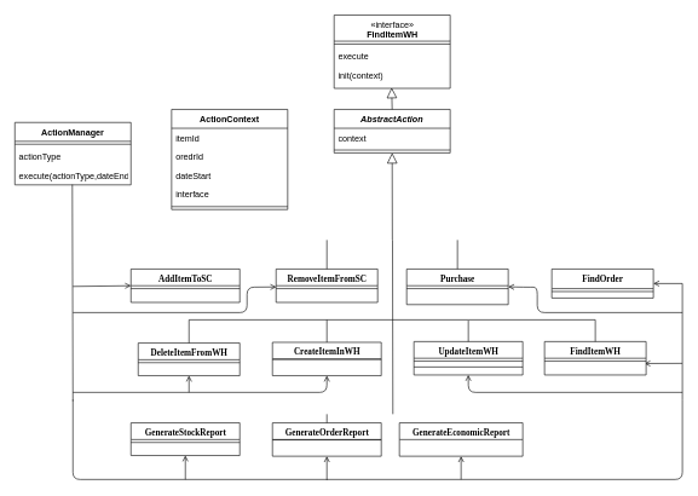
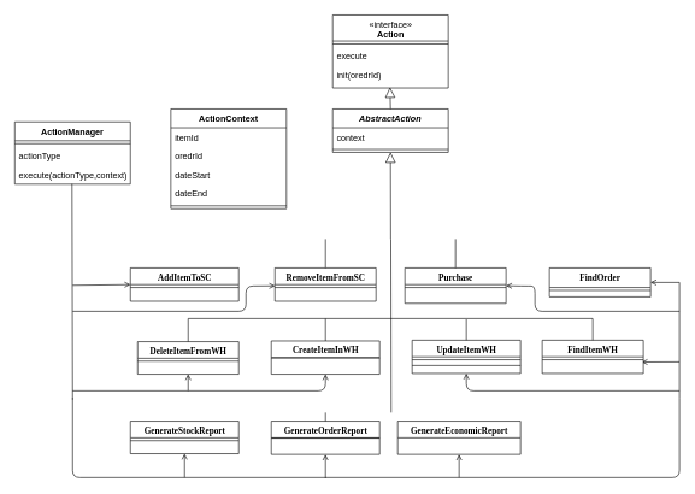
- <mxCell id="22" value="&lt;span style=&quot;font-family: helvetica; font-weight: 400;&quot;&gt;«interface»&lt;/span&gt;&lt;br style=&quot;font-family: helvetica; font-weight: 400;&quot;&gt;&lt;div style=&quot;&quot;&gt;&lt;span&gt;&lt;font face=&quot;Helvetica&quot;&gt;FindItemWH&lt;/font&gt;&lt;/span&gt;&lt;/div&gt;" style="swimlane;html=1;fontStyle=1;align=center;verticalAlign=top;childLayout=stackLayout;horizontal=1;startSize=36;horizontalStack=0;resizeParent=1;resizeLast=0;collapsible=1;marginBottom=0;swimlaneFillColor=#ffffff;rounded=0;shadow=0;comic=0;labelBackgroundColor=none;strokeWidth=1;fillColor=none;fontFamily=Verdana;fontSize=12" parent="1" vertex="1"><mxGeometry x="460" y="20" width="160" height="101" as="geometry" /></mxCell>
+ <mxCell id="22" value="&lt;span style=&quot;font-family: helvetica; font-weight: 400;&quot;&gt;«interface»&lt;/span&gt;&lt;br style=&quot;font-family: helvetica; font-weight: 400;&quot;&gt;&lt;div style=&quot;&quot;&gt;&lt;span&gt;&lt;font face=&quot;Helvetica&quot;&gt;Action&lt;/font&gt;&lt;/span&gt;&lt;/div&gt;" style="swimlane;html=1;fontStyle=1;align=center;verticalAlign=top;childLayout=stackLayout;horizontal=1;startSize=36;horizontalStack=0;resizeParent=1;resizeLast=0;collapsible=1;marginBottom=0;swimlaneFillColor=#ffffff;rounded=0;shadow=0;comic=0;labelBackgroundColor=none;strokeWidth=1;fillColor=none;fontFamily=Verdana;fontSize=12" parent="1" vertex="1"><mxGeometry x="460" y="20" width="160" height="101" as="geometry" /></mxCell>
- <mxCell id="25" value="init(context)" style="text;html=1;strokeColor=none;fillColor=none;align=left;verticalAlign=top;spacingLeft=4;spacingRight=4;whiteSpace=wrap;overflow=hidden;rotatable=0;points=[[0,0.5],[1,0.5]];portConstraint=eastwest;" parent="22" vertex="1"><mxGeometry y="70" width="160" height="26" as="geometry" /></mxCell>
+ <mxCell id="25" value="init(oredrId)" style="text;html=1;strokeColor=none;fillColor=none;align=left;verticalAlign=top;spacingLeft=4;spacingRight=4;whiteSpace=wrap;overflow=hidden;rotatable=0;points=[[0,0.5],[1,0.5]];portConstraint=eastwest;" parent="22" vertex="1"><mxGeometry y="70" width="160" height="26" as="geometry" /></mxCell>
- <mxCell id="57" value="execute(actionType,dateEnd)" style="text;strokeColor=none;fillColor=none;align=left;verticalAlign=top;spacingLeft=4;spacingRight=4;overflow=hidden;rotatable=0;points=[[0,0.5],[1,0.5]];portConstraint=eastwest;" parent="54" vertex="1"><mxGeometry y="60" width="160" height="26" as="geometry" /></mxCell>
+ <mxCell id="57" value="execute(actionType,context)" style="text;strokeColor=none;fillColor=none;align=left;verticalAlign=top;spacingLeft=4;spacingRight=4;overflow=hidden;rotatable=0;points=[[0,0.5],[1,0.5]];portConstraint=eastwest;" parent="54" vertex="1"><mxGeometry y="60" width="160" height="26" as="geometry" /></mxCell>
- <mxCell id="62" value="interface" style="text;strokeColor=none;fillColor=none;align=left;verticalAlign=top;spacingLeft=4;spacingRight=4;overflow=hidden;rotatable=0;points=[[0,0.5],[1,0.5]];portConstraint=eastwest;" parent="58" vertex="1"><mxGeometry y="104" width="160" height="26" as="geometry" /></mxCell>
+ <mxCell id="62" value="dateEnd" style="text;strokeColor=none;fillColor=none;align=left;verticalAlign=top;spacingLeft=4;spacingRight=4;overflow=hidden;rotatable=0;points=[[0,0.5],[1,0.5]];portConstraint=eastwest;" parent="58" vertex="1"><mxGeometry y="104" width="160" height="26" as="geometry" /></mxCell>
